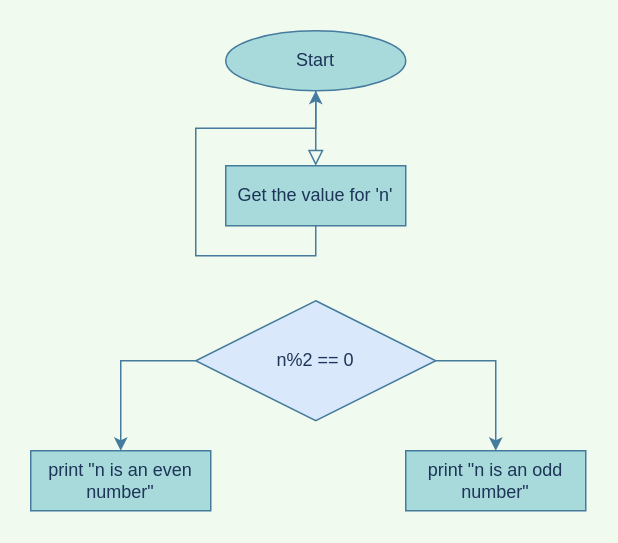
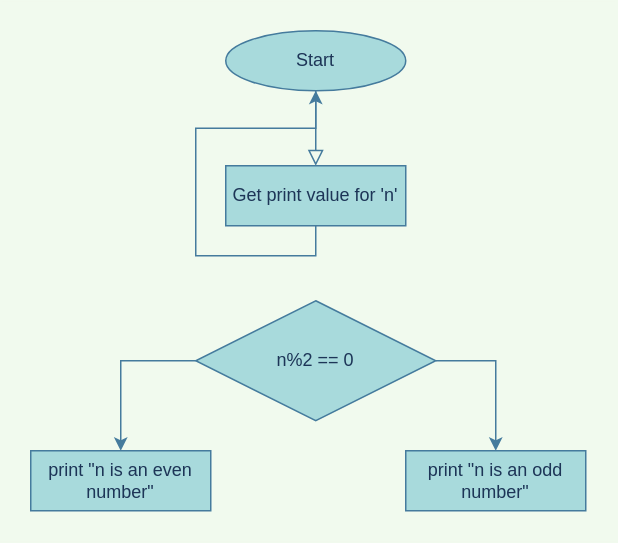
- <mxCell id="5" value="Get the value for 'n'" style="rounded=0;whiteSpace=wrap;html=1;strokeColor=#457B9D;fontColor=#1D3557;fillColor=#A8DADC;" vertex="1" parent="1"><mxGeometry x="150" y="110" width="120" height="40" as="geometry" /></mxCell>
+ <mxCell id="5" value="Get print value for 'n'" style="rounded=0;whiteSpace=wrap;html=1;strokeColor=#457B9D;fontColor=#1D3557;fillColor=#A8DADC;" vertex="1" parent="1"><mxGeometry x="150" y="110" width="120" height="40" as="geometry" /></mxCell>
- <mxCell id="8" value="n%2 == 0" style="rhombus;whiteSpace=wrap;html=1;strokeColor=#457B9D;fontColor=#1D3557;fillColor=#dae8fc;rounded=0;" vertex="1" parent="1"><mxGeometry x="130" y="200" width="160" height="80" as="geometry" /></mxCell>
+ <mxCell id="8" value="n%2 == 0" style="rhombus;whiteSpace=wrap;html=1;strokeColor=#457B9D;fontColor=#1D3557;fillColor=#A8DADC;rounded=0;" vertex="1" parent="1"><mxGeometry x="130" y="200" width="160" height="80" as="geometry" /></mxCell>
